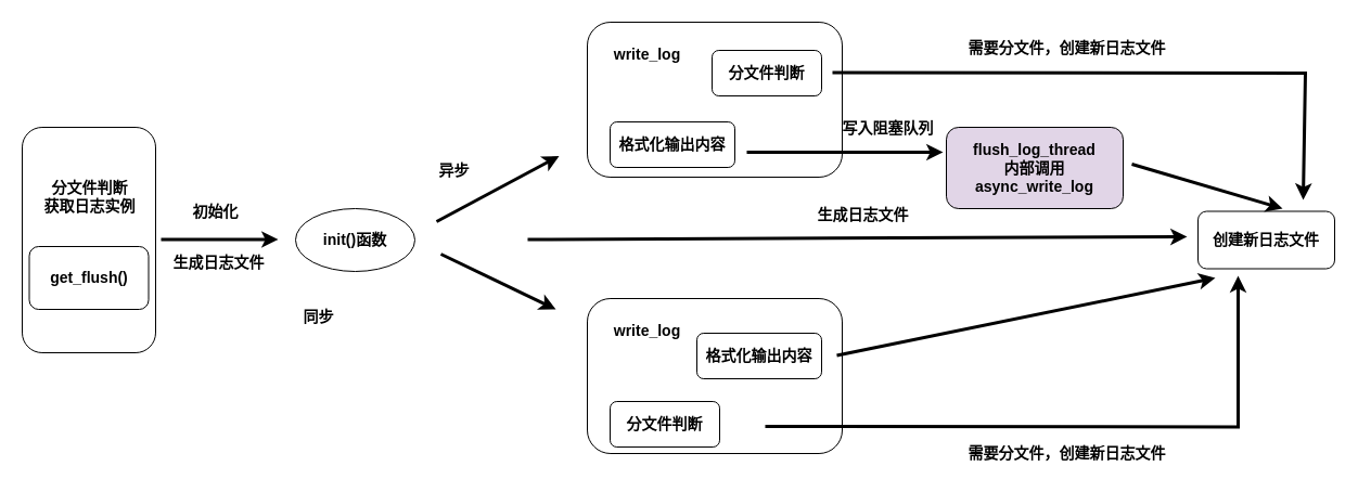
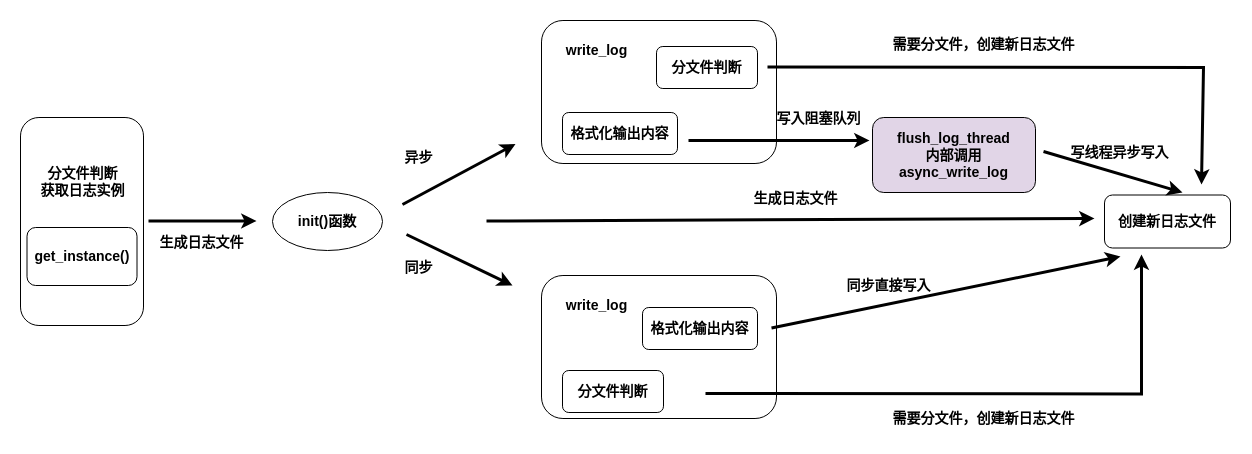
+ <mxCell id="26" value="&lt;b&gt;&lt;font style=&quot;font-size: 14px;&quot;&gt;写线程异步写入&lt;/font&gt;&lt;/b&gt;" style="text;html=1;align=center;verticalAlign=middle;resizable=0;points=[];autosize=1;strokeColor=none;fillColor=none;" parent="1" vertex="1"><mxGeometry x="1061" y="137" width="116" height="29" as="geometry" /></mxCell>
- <mxCell id="6" value="&lt;b&gt;&lt;font style=&quot;font-size: 14px;&quot;&gt;初始化&lt;/font&gt;&lt;/b&gt;" style="text;html=1;align=center;verticalAlign=middle;resizable=0;points=[];autosize=1;strokeColor=none;fillColor=none;" parent="1" vertex="1"><mxGeometry x="168" y="180" width="60" height="29" as="geometry" /></mxCell>
- <mxCell id="4" value="&lt;b&gt;&lt;font style=&quot;font-size: 14px;&quot;&gt;get_flush()&lt;/font&gt;&lt;/b&gt;" style="rounded=1;whiteSpace=wrap;html=1;" parent="1" vertex="1"><mxGeometry x="26.5" y="227" width="110" height="58" as="geometry" /></mxCell>
+ <mxCell id="4" value="&lt;b&gt;&lt;font style=&quot;font-size: 14px;&quot;&gt;get_instance()&lt;/font&gt;&lt;/b&gt;" style="rounded=1;whiteSpace=wrap;html=1;" parent="1" vertex="1"><mxGeometry x="26.5" y="227" width="110" height="58" as="geometry" /></mxCell>
+ <mxCell id="32" value="&lt;b&gt;&lt;font style=&quot;font-size: 14px;&quot;&gt;同步直接写入&lt;/font&gt;&lt;/b&gt;" style="text;html=1;align=center;verticalAlign=middle;resizable=0;points=[];autosize=1;strokeColor=none;fillColor=none;" parent="1" vertex="1"><mxGeometry x="837" y="270" width="102" height="29" as="geometry" /></mxCell>
- <mxCell id="12" value="&lt;span style=&quot;font-size: 14px;&quot;&gt;&lt;b&gt;同步&lt;/b&gt;&lt;/span&gt;" style="text;html=1;align=center;verticalAlign=middle;resizable=0;points=[];autosize=1;strokeColor=none;fillColor=none;" parent="1" vertex="1"><mxGeometry x="270" y="277" width="46" height="29" as="geometry" /></mxCell>
+ <mxCell id="12" value="&lt;span style=&quot;font-size: 14px;&quot;&gt;&lt;b&gt;同步&lt;/b&gt;&lt;/span&gt;" style="text;html=1;align=center;verticalAlign=middle;resizable=0;points=[];autosize=1;strokeColor=none;fillColor=none;" parent="1" vertex="1"><mxGeometry x="395" y="252" width="46" height="29" as="geometry" /></mxCell>
